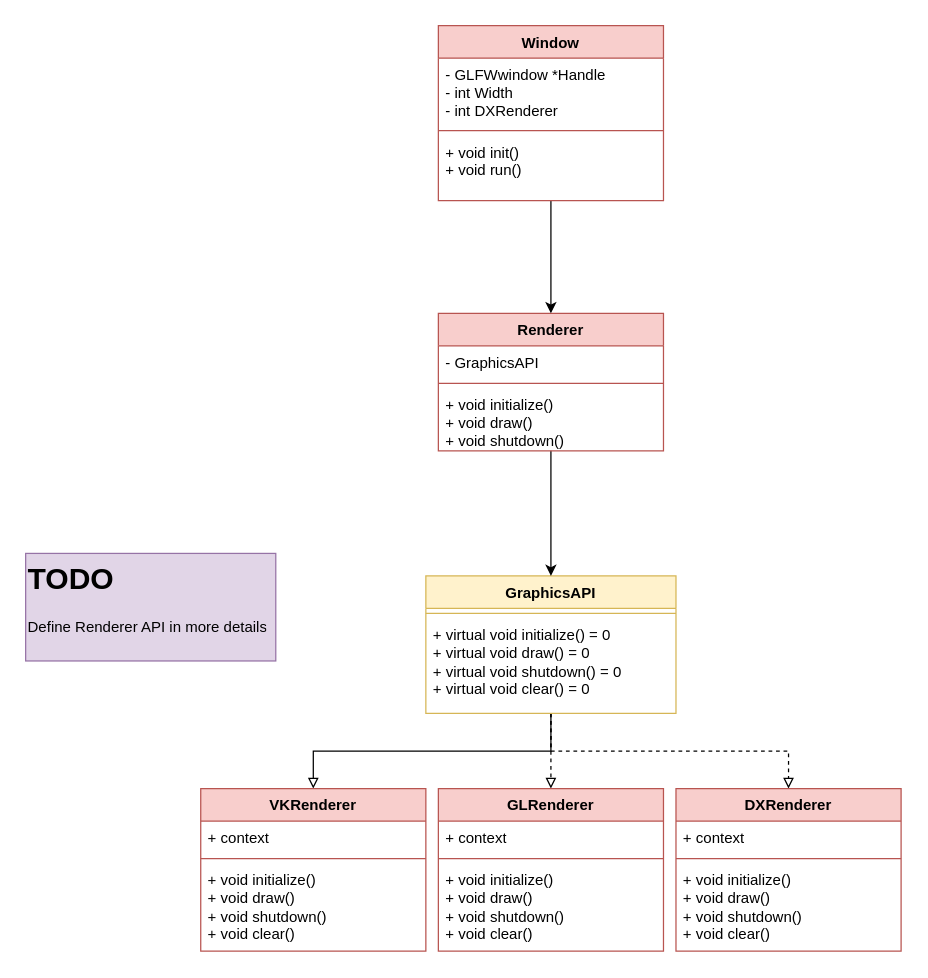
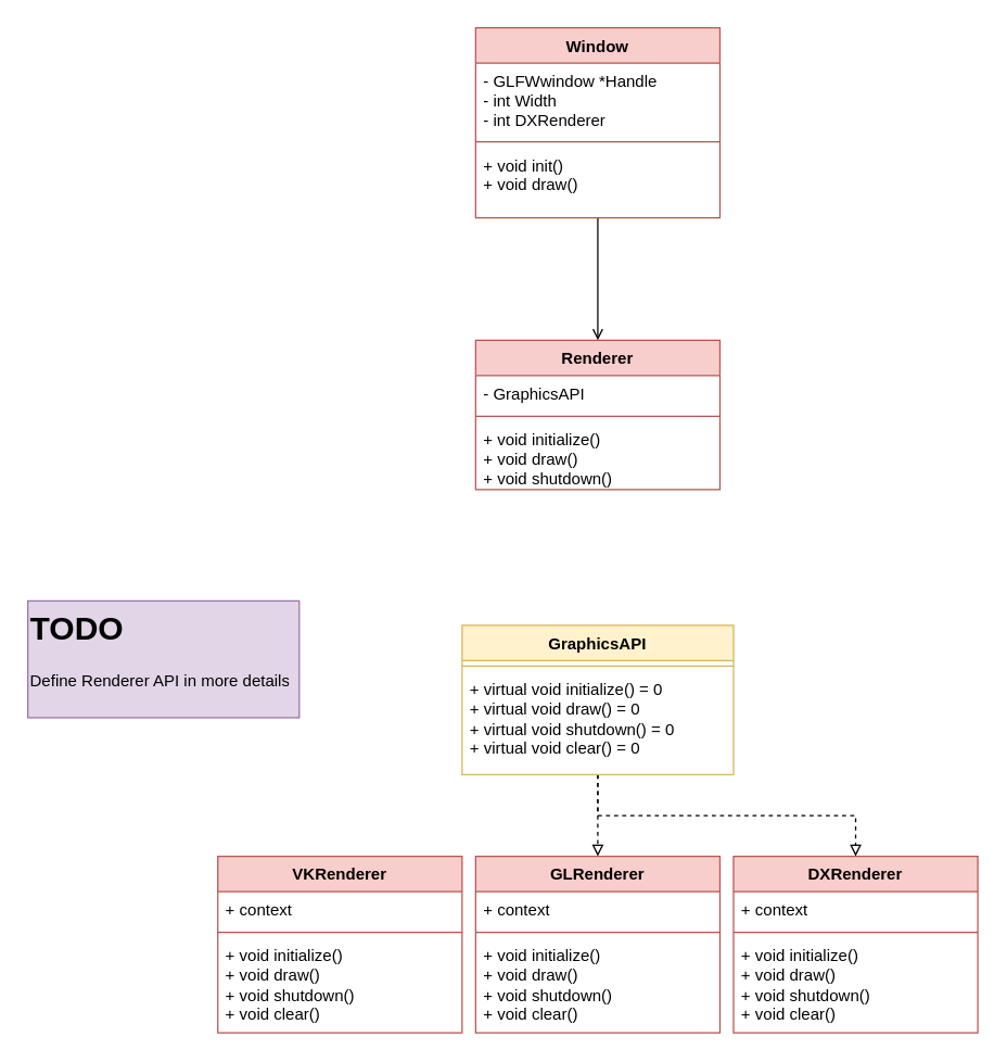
- <mxCell id="30" value="+ void init()&lt;div&gt;+ void run()&lt;/div&gt;&lt;div&gt;&lt;br&gt;&lt;/div&gt;" style="text;strokeColor=none;fillColor=none;align=left;verticalAlign=top;spacingLeft=4;spacingRight=4;overflow=hidden;rotatable=0;points=[[0,0.5],[1,0.5]];portConstraint=eastwest;whiteSpace=wrap;html=1;" vertex="1" parent="27"><mxGeometry y="88" width="180" height="52" as="geometry" /></mxCell>
+ <mxCell id="30" value="+ void init()&lt;div&gt;+ void draw()&lt;/div&gt;&lt;div&gt;&lt;br&gt;&lt;/div&gt;" style="text;strokeColor=none;fillColor=none;align=left;verticalAlign=top;spacingLeft=4;spacingRight=4;overflow=hidden;rotatable=0;points=[[0,0.5],[1,0.5]];portConstraint=eastwest;whiteSpace=wrap;html=1;" vertex="1" parent="27"><mxGeometry y="88" width="180" height="52" as="geometry" /></mxCell>
- <mxCell id="26" style="edgeStyle=orthogonalEdgeStyle;rounded=0;orthogonalLoop=1;jettySize=auto;html=1;entryX=0.5;entryY=0;entryDx=0;entryDy=0;" edge="1" parent="1" source="27" target="22"><mxGeometry relative="1" as="geometry" /></mxCell>
+ <mxCell id="26" style="edgeStyle=orthogonalEdgeStyle;rounded=0;orthogonalLoop=1;jettySize=auto;html=1;entryX=0.5;entryY=0;entryDx=0;entryDy=0;endArrow=open;" edge="1" parent="1" source="27" target="22"><mxGeometry relative="1" as="geometry" /></mxCell>
- <mxCell id="21" style="edgeStyle=orthogonalEdgeStyle;rounded=0;orthogonalLoop=1;jettySize=auto;html=1;entryX=0.5;entryY=0;entryDx=0;entryDy=0;" edge="1" parent="1" source="22" target="5"><mxGeometry relative="1" as="geometry" /></mxCell>
- <mxCell id="4" style="edgeStyle=orthogonalEdgeStyle;rounded=0;orthogonalLoop=1;jettySize=auto;html=1;endArrow=block;endFill=0;" edge="1" parent="1" source="5" target="12"><mxGeometry relative="1" as="geometry" /></mxCell>
